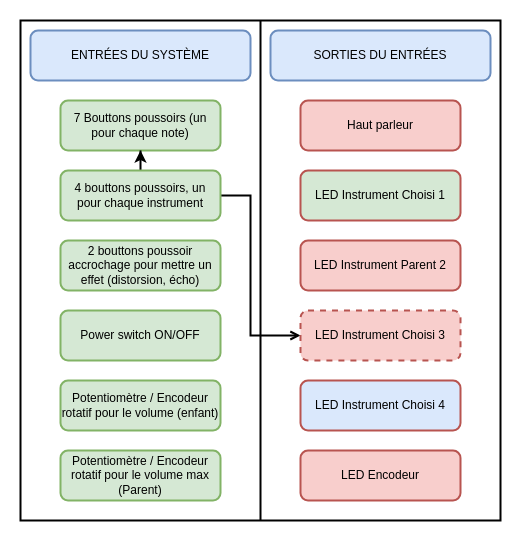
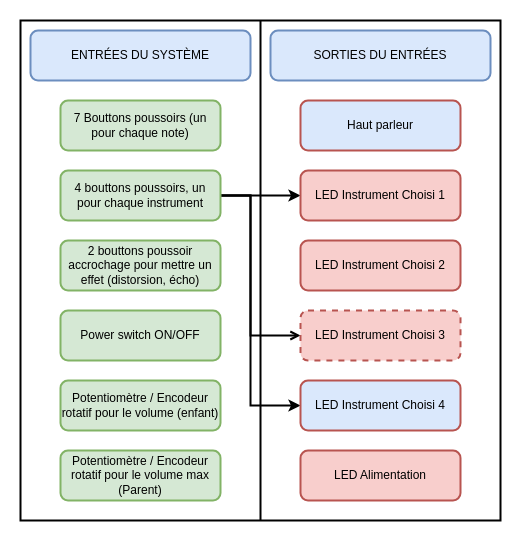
- <mxCell id="15" value="Haut parleur" style="rounded=1;whiteSpace=wrap;html=1;strokeColor=#b85450;strokeWidth=2;fillColor=#f8cecc;" vertex="1" parent="1"><mxGeometry x="300" y="100" width="160" height="50" as="geometry" /></mxCell>
+ <mxCell id="15" value="Haut parleur" style="rounded=1;whiteSpace=wrap;html=1;strokeColor=#b85450;strokeWidth=2;fillColor=#dae8fc;" vertex="1" parent="1"><mxGeometry x="300" y="100" width="160" height="50" as="geometry" /></mxCell>
- <mxCell id="7" style="edgeStyle=orthogonalEdgeStyle;rounded=0;orthogonalLoop=1;jettySize=auto;html=1;strokeWidth=2;" edge="1" parent="1" source="10" target="5"><mxGeometry relative="1" as="geometry" /></mxCell>
+ <mxCell id="7" style="edgeStyle=orthogonalEdgeStyle;rounded=0;orthogonalLoop=1;jettySize=auto;html=1;strokeWidth=2;" edge="1" parent="1" source="10" target="16"><mxGeometry relative="1" as="geometry" /></mxCell>
- <mxCell id="16" value="LED Instrument Choisi 1" style="rounded=1;whiteSpace=wrap;html=1;strokeColor=#b85450;strokeWidth=2;fillColor=#d5e8d4;" vertex="1" parent="1"><mxGeometry x="300" y="170" width="160" height="50" as="geometry" /></mxCell>
+ <mxCell id="16" value="LED Instrument Choisi 1" style="rounded=1;whiteSpace=wrap;html=1;strokeColor=#b85450;strokeWidth=2;fillColor=#f8cecc;" vertex="1" parent="1"><mxGeometry x="300" y="170" width="160" height="50" as="geometry" /></mxCell>
- <mxCell id="18" value="LED Instrument Parent 2" style="rounded=1;whiteSpace=wrap;html=1;strokeColor=#b85450;strokeWidth=2;fillColor=#f8cecc;" vertex="1" parent="1"><mxGeometry x="300" y="240" width="160" height="50" as="geometry" /></mxCell>
+ <mxCell id="18" value="LED Instrument Choisi 2" style="rounded=1;whiteSpace=wrap;html=1;strokeColor=#b85450;strokeWidth=2;fillColor=#f8cecc;" vertex="1" parent="1"><mxGeometry x="300" y="240" width="160" height="50" as="geometry" /></mxCell>
+ <mxCell id="9" style="edgeStyle=orthogonalEdgeStyle;rounded=0;orthogonalLoop=1;jettySize=auto;html=1;entryX=0;entryY=0.5;entryDx=0;entryDy=0;strokeWidth=2;" edge="1" parent="1" source="10" target="19"><mxGeometry relative="1" as="geometry"><Array as="points"><mxPoint x="250" y="195" /><mxPoint x="250" y="405" /></Array></mxGeometry></mxCell>
- <mxCell id="20" value="LED Encodeur" style="rounded=1;whiteSpace=wrap;html=1;strokeColor=#b85450;strokeWidth=2;fillColor=#f8cecc;" vertex="1" parent="1"><mxGeometry x="300" y="450" width="160" height="50" as="geometry" /></mxCell>
+ <mxCell id="20" value="LED Alimentation" style="rounded=1;whiteSpace=wrap;html=1;strokeColor=#b85450;strokeWidth=2;fillColor=#f8cecc;" vertex="1" parent="1"><mxGeometry x="300" y="450" width="160" height="50" as="geometry" /></mxCell>
